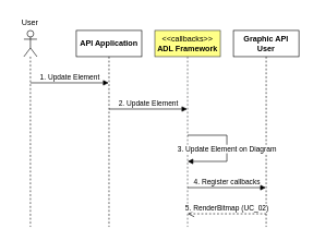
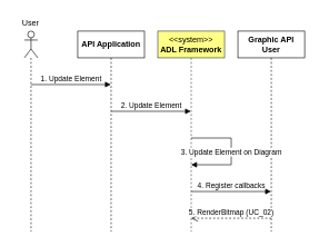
- <mxCell id="4" value="&amp;lt;&amp;lt;callbacks&amp;gt;&amp;gt;&lt;br&gt;&lt;b&gt;ADL Framework&lt;/b&gt;" style="shape=umlLifeline;perimeter=lifelinePerimeter;whiteSpace=wrap;html=1;container=1;dropTarget=0;collapsible=0;recursiveResize=0;outlineConnect=0;portConstraint=eastwest;newEdgeStyle={&quot;curved&quot;:0,&quot;rounded&quot;:0};fillColor=#ffff88;strokeColor=#36393d;" parent="1" vertex="1"><mxGeometry x="236" y="46" width="100" height="300" as="geometry" /></mxCell>
+ <mxCell id="4" value="&amp;lt;&amp;lt;system&amp;gt;&amp;gt;&lt;br&gt;&lt;b&gt;ADL Framework&lt;/b&gt;" style="shape=umlLifeline;perimeter=lifelinePerimeter;whiteSpace=wrap;html=1;container=1;dropTarget=0;collapsible=0;recursiveResize=0;outlineConnect=0;portConstraint=eastwest;newEdgeStyle={&quot;curved&quot;:0,&quot;rounded&quot;:0};fillColor=#ffff88;strokeColor=#36393d;" parent="1" vertex="1"><mxGeometry x="236" y="46" width="100" height="300" as="geometry" /></mxCell>
